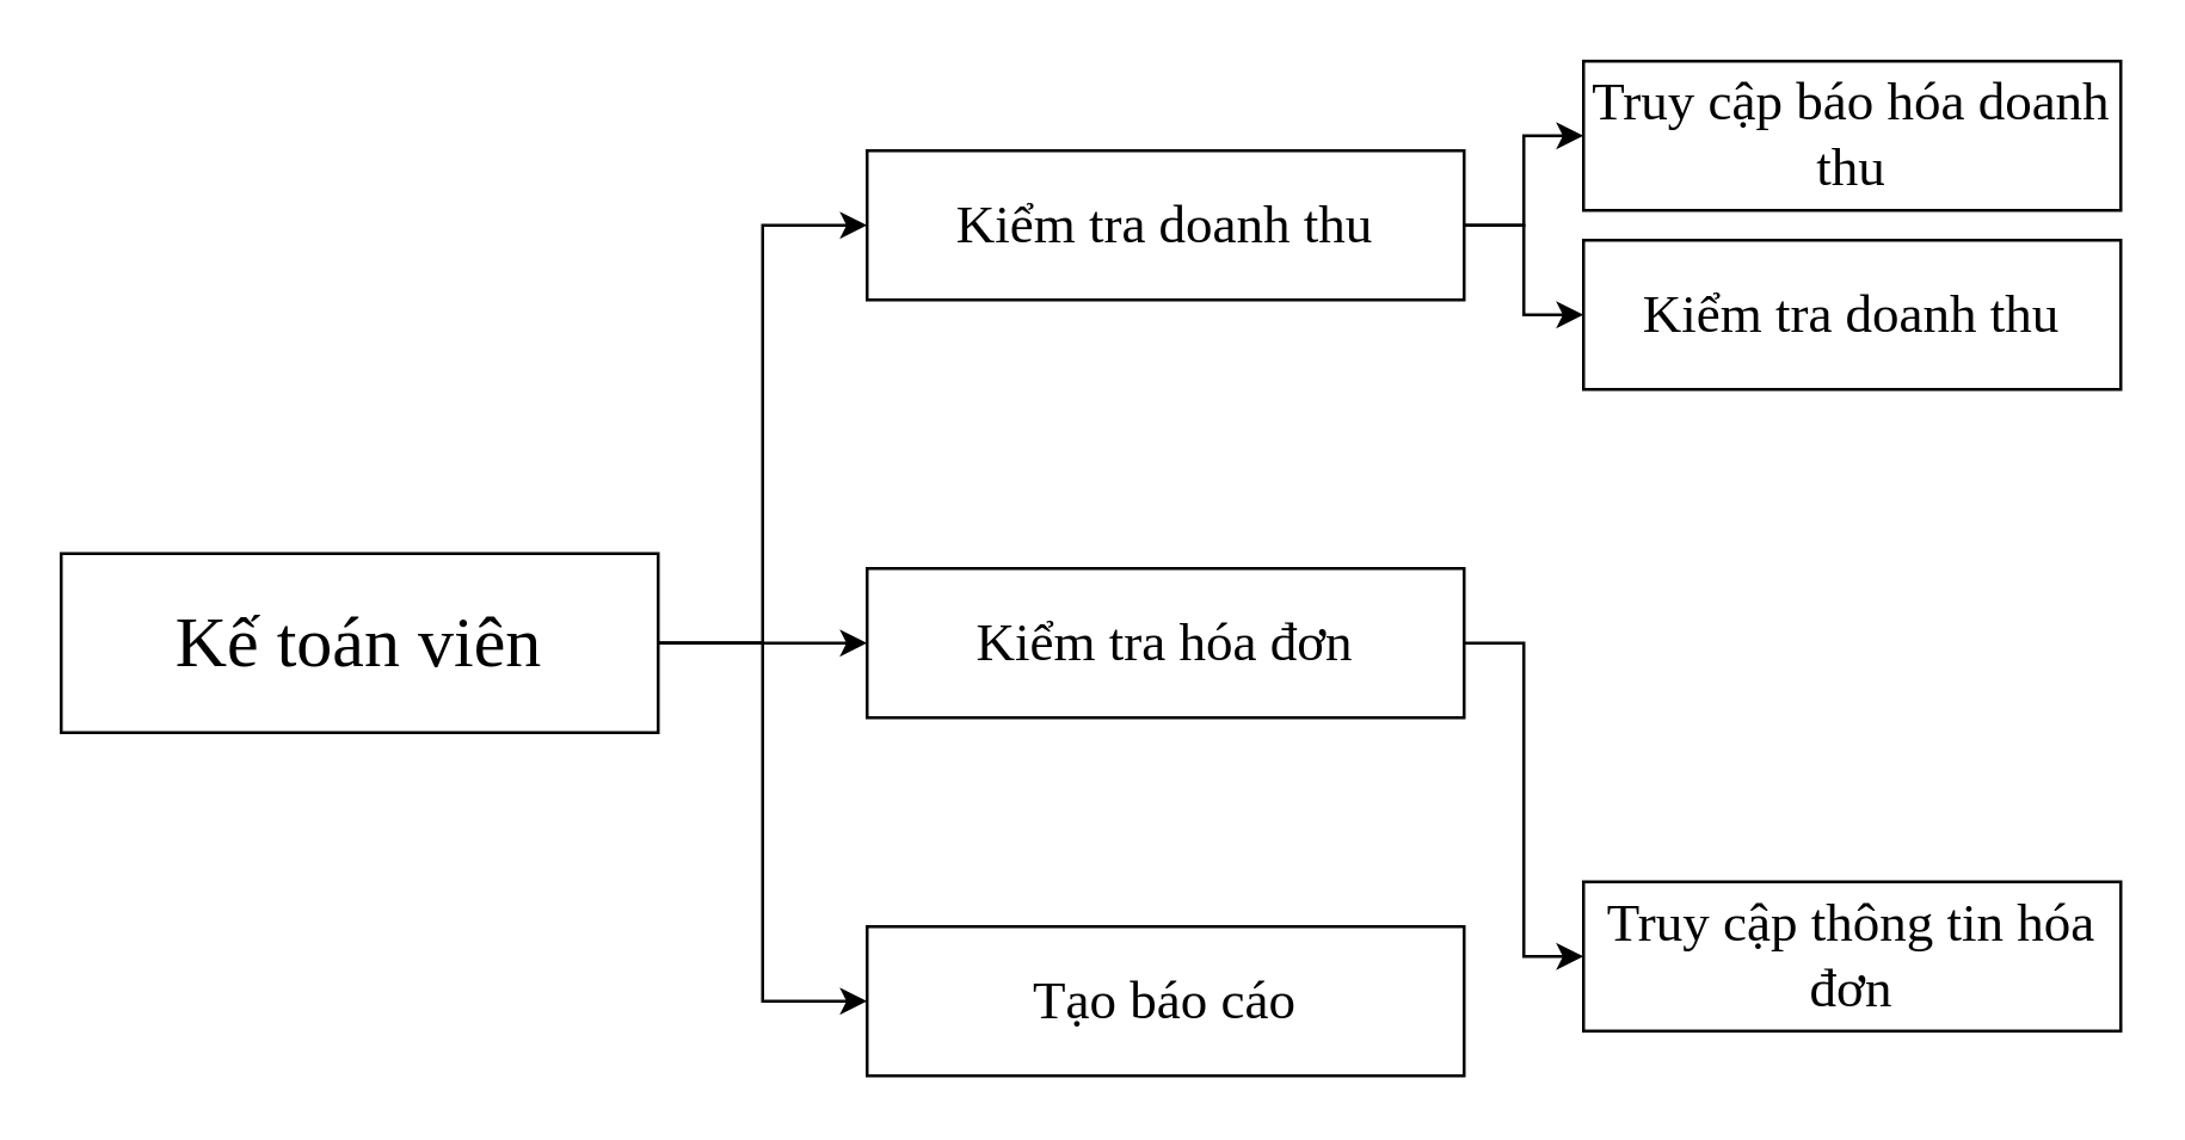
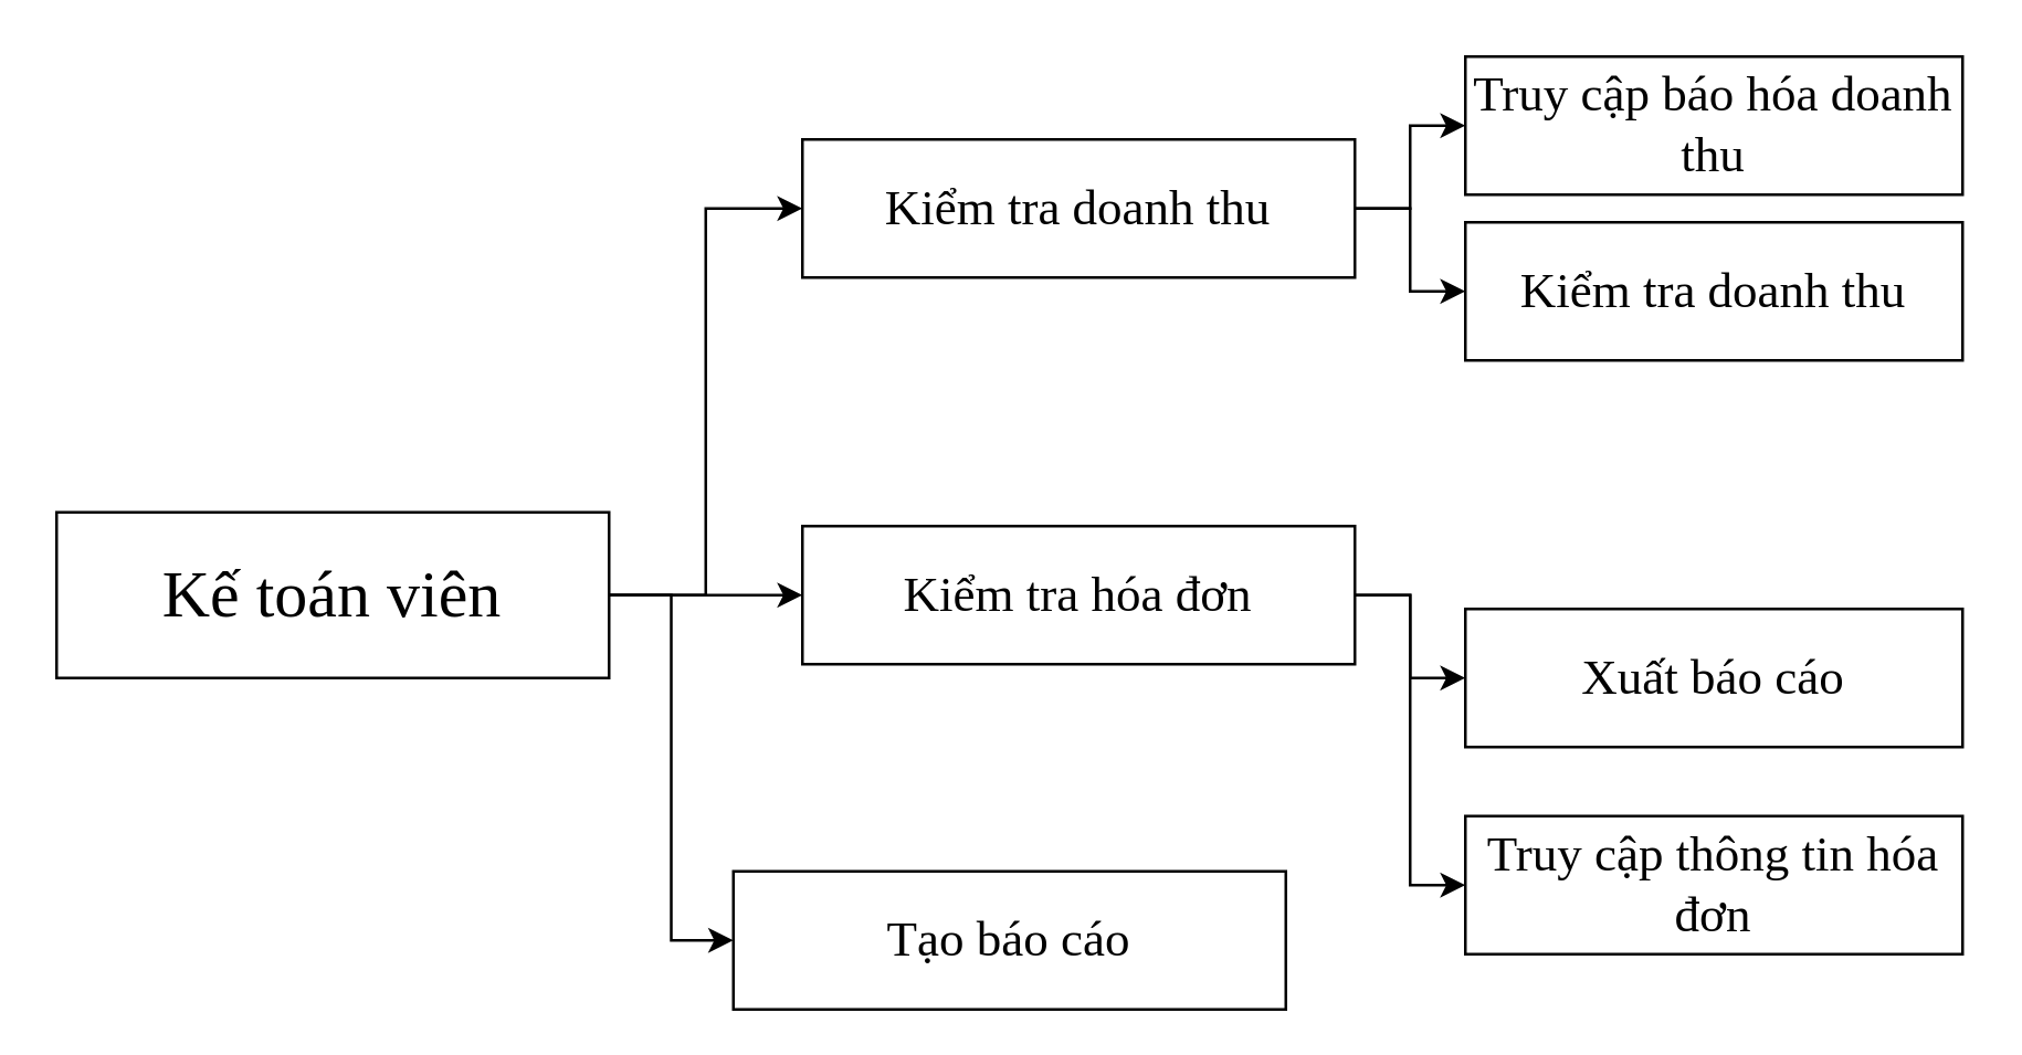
+ <mxCell id="10" style="edgeStyle=orthogonalEdgeStyle;rounded=0;orthogonalLoop=1;jettySize=auto;html=1;exitX=1;exitY=0.5;exitDx=0;exitDy=0;entryX=0;entryY=0.5;entryDx=0;entryDy=0;fontFamily=Times New Roman;fontSize=18;" parent="1" source="11" target="15" edge="1"><mxGeometry relative="1" as="geometry" /></mxCell>
+ <mxCell id="15" value="&lt;font&gt;&lt;font style=&quot;font-size: 18px&quot;&gt;Xuất báo cáo&lt;/font&gt;&lt;br&gt;&lt;/font&gt;" style="rounded=0;whiteSpace=wrap;html=1;fontFamily=Times New Roman;fontSize=18;" parent="1" vertex="1"><mxGeometry x="530" y="220" width="180" height="50" as="geometry" /></mxCell>
- <mxCell id="12" value="&lt;font&gt;Tạo báo cáo&lt;br&gt;&lt;/font&gt;" style="rounded=0;whiteSpace=wrap;html=1;fontFamily=Times New Roman;fontSize=18;" parent="1" vertex="1"><mxGeometry x="290" y="310" width="200" height="50" as="geometry" /></mxCell>
+ <mxCell id="12" value="&lt;font&gt;Tạo báo cáo&lt;br&gt;&lt;/font&gt;" style="rounded=0;whiteSpace=wrap;html=1;fontFamily=Times New Roman;fontSize=18;" parent="1" vertex="1"><mxGeometry x="265" y="315" width="200" height="50" as="geometry" /></mxCell>
